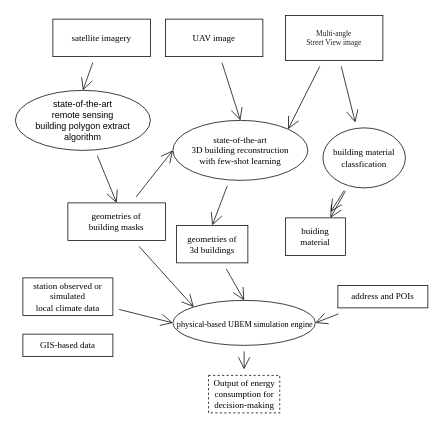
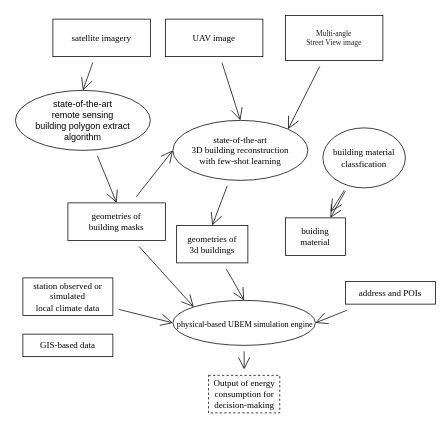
- <mxCell id="5" style="edgeStyle=none;curved=1;rounded=0;orthogonalLoop=1;jettySize=auto;html=1;fontFamily=Times New Roman;fontSize=10;endArrow=open;startSize=14;endSize=14;sourcePerimeterSpacing=8;targetPerimeterSpacing=8;" edge="1" parent="1" source="6" target="20"><mxGeometry relative="1" as="geometry" /></mxCell>
- <mxCell id="28" value="address and POIs" style="rounded=0;whiteSpace=wrap;html=1;hachureGap=4;pointerEvents=0;fontFamily=Times New Roman;" vertex="1" parent="1"><mxGeometry x="450" y="380" width="120" height="30" as="geometry" /></mxCell>
+ <mxCell id="28" value="address and POIs" style="rounded=0;whiteSpace=wrap;html=1;hachureGap=4;pointerEvents=0;fontFamily=Times New Roman;" vertex="1" parent="1"><mxGeometry x="460" y="375" width="120" height="30" as="geometry" /></mxCell>
